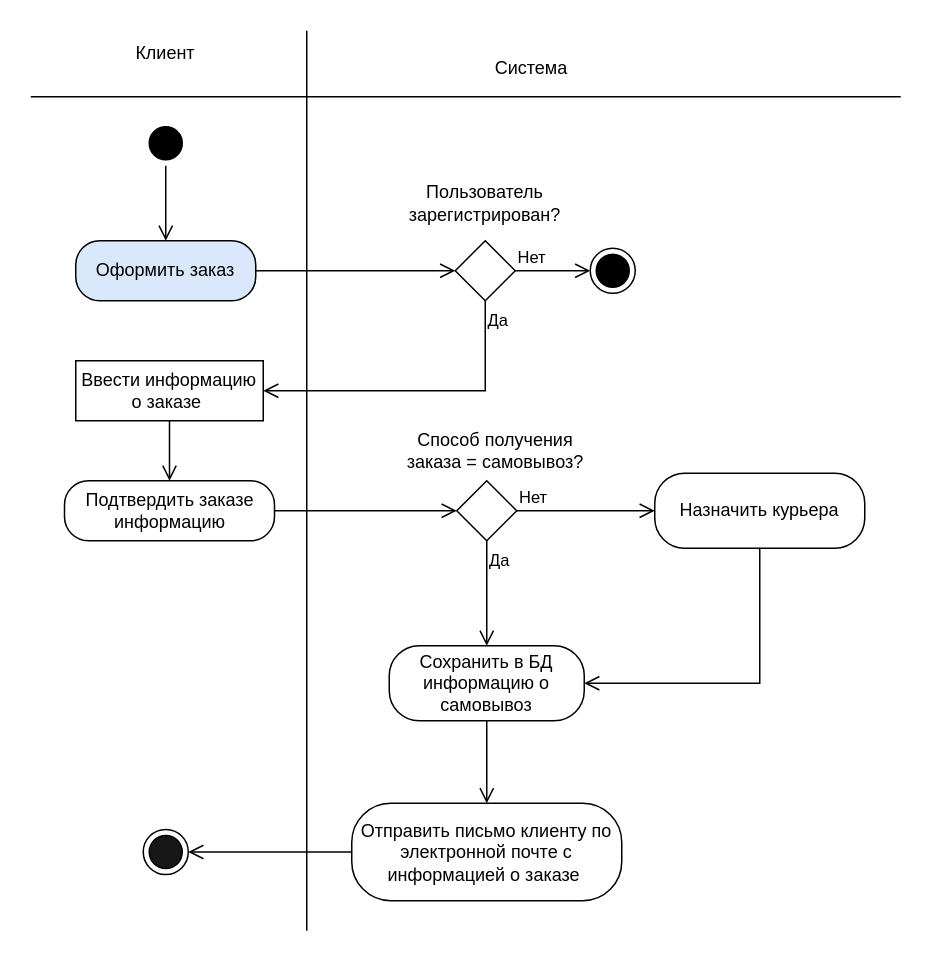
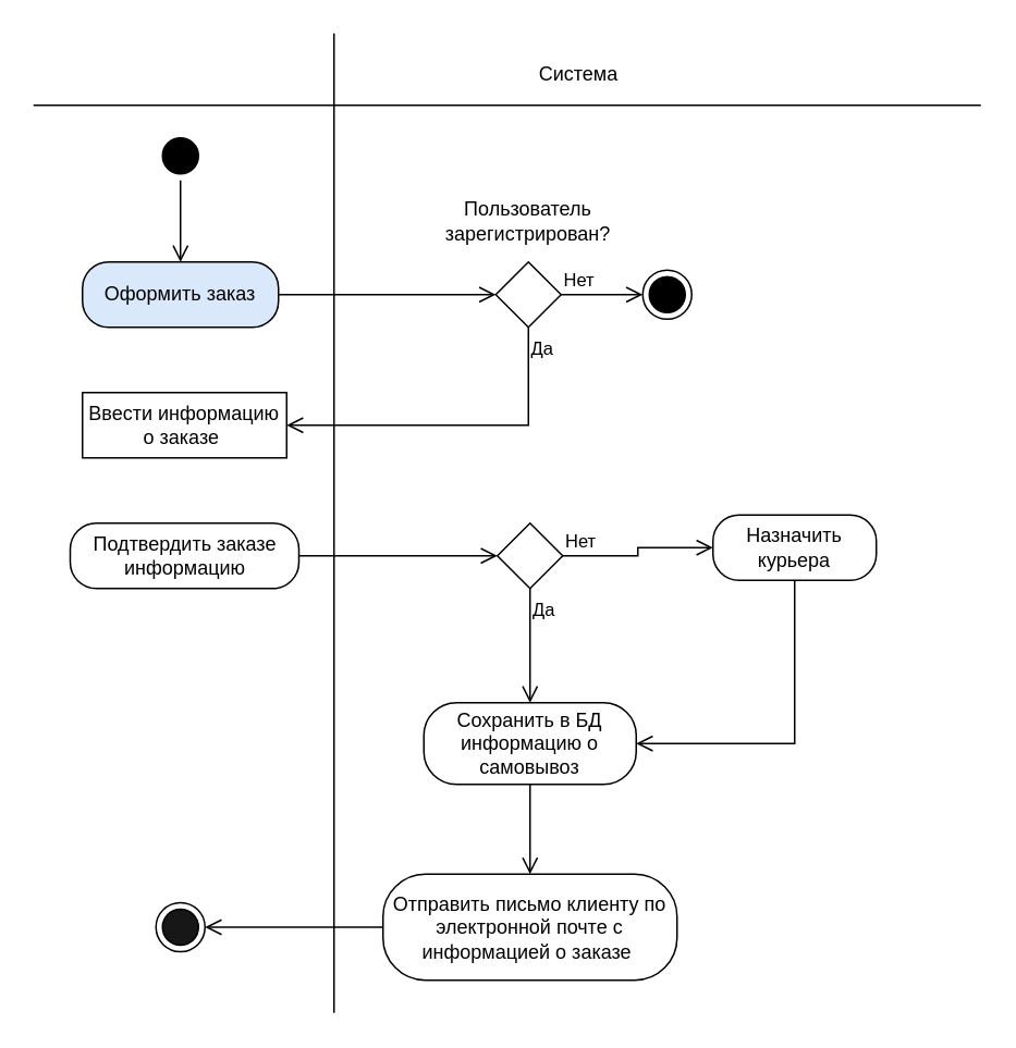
- <mxCell id="4" value="Клиент" style="text;html=1;align=center;verticalAlign=middle;whiteSpace=wrap;rounded=0;" vertex="1" parent="1"><mxGeometry x="80" y="20" width="60" height="30" as="geometry" /></mxCell>
- <mxCell id="16" value="" style="edgeStyle=orthogonalEdgeStyle;html=1;verticalAlign=bottom;endArrow=open;endSize=8;rounded=0;exitX=0.5;exitY=1;exitDx=0;exitDy=0;entryX=0.5;entryY=0;entryDx=0;entryDy=0;" edge="1" parent="1" source="11" target="17"><mxGeometry relative="1" as="geometry"><mxPoint x="112" y="450" as="targetPoint" /><mxPoint x="112.16" y="320" as="sourcePoint" /><Array as="points" /></mxGeometry></mxCell>
- <mxCell id="23" value="Способ получения заказа = самовывоз?" style="text;html=1;align=center;verticalAlign=middle;whiteSpace=wrap;rounded=0;" vertex="1" parent="1"><mxGeometry x="270" y="285" width="120" height="30" as="geometry" /></mxCell>
- <mxCell id="22" value="Назначить курьера" style="rounded=1;whiteSpace=wrap;html=1;arcSize=40;" vertex="1" parent="1"><mxGeometry x="436" y="315" width="140" height="50" as="geometry" /></mxCell>
+ <mxCell id="22" value="Назначить курьера" style="rounded=1;whiteSpace=wrap;html=1;arcSize=40;" vertex="1" parent="1"><mxGeometry x="436" y="315" width="100" height="40" as="geometry" /></mxCell>
